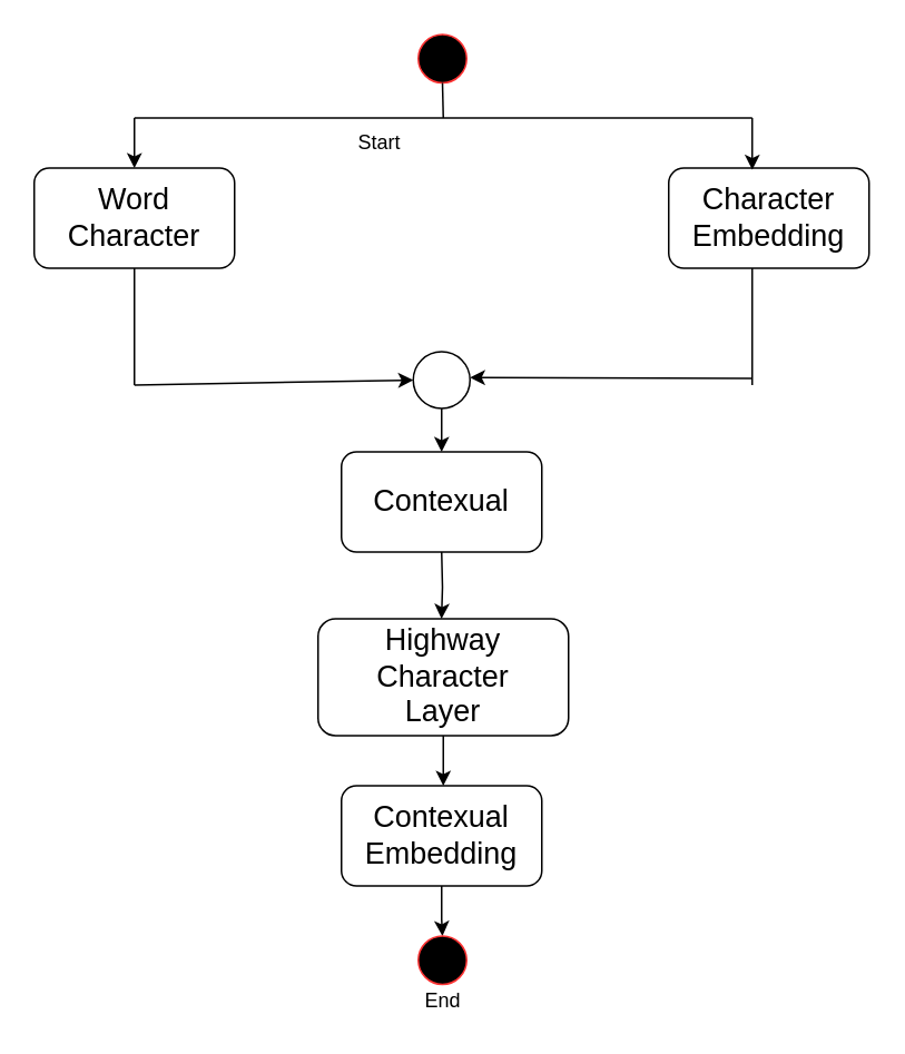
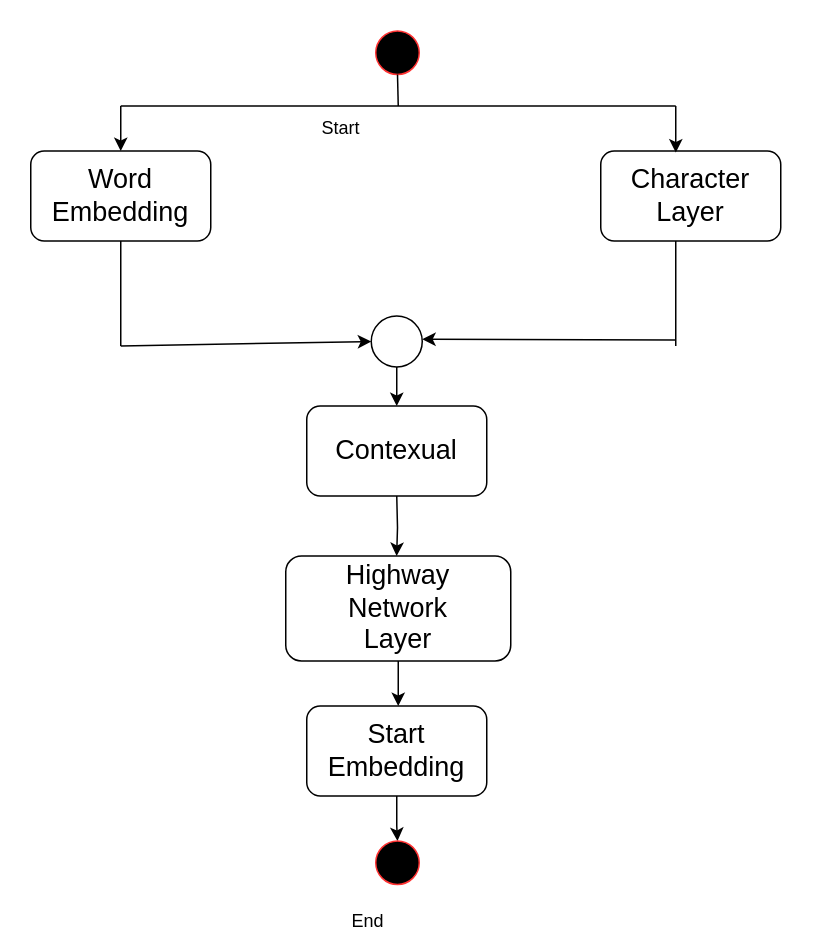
- <mxCell id="3" value="&lt;div&gt;&lt;font style=&quot;font-size: 18px&quot;&gt;Word&lt;/font&gt;&lt;/div&gt;&lt;div&gt;&lt;font style=&quot;font-size: 18px&quot;&gt;Character&lt;/font&gt;&lt;br&gt;&lt;/div&gt;" style="rounded=1;whiteSpace=wrap;html=1;strokeColor=#000000;fillColor=#FFFFFF;" parent="1" vertex="1"><mxGeometry x="20" y="100" width="120" height="60" as="geometry" /></mxCell>
+ <mxCell id="3" value="&lt;div&gt;&lt;font style=&quot;font-size: 18px&quot;&gt;Word&lt;/font&gt;&lt;/div&gt;&lt;div&gt;&lt;font style=&quot;font-size: 18px&quot;&gt;Embedding&lt;/font&gt;&lt;br&gt;&lt;/div&gt;" style="rounded=1;whiteSpace=wrap;html=1;strokeColor=#000000;fillColor=#FFFFFF;" parent="1" vertex="1"><mxGeometry x="20" y="100" width="120" height="60" as="geometry" /></mxCell>
- <mxCell id="4" value="&lt;div&gt;&lt;font style=&quot;font-size: 18px&quot;&gt;Character&lt;/font&gt;&lt;/div&gt;&lt;div&gt;&lt;font style=&quot;font-size: 18px&quot;&gt;Embedding&lt;/font&gt;&lt;br&gt;&lt;/div&gt;" style="rounded=1;whiteSpace=wrap;html=1;strokeColor=#000000;fillColor=#FFFFFF;" parent="1" vertex="1"><mxGeometry x="400" y="100" width="120" height="60" as="geometry" /></mxCell>
+ <mxCell id="4" value="&lt;div&gt;&lt;font style=&quot;font-size: 18px&quot;&gt;Character&lt;/font&gt;&lt;/div&gt;&lt;div&gt;&lt;font style=&quot;font-size: 18px&quot;&gt;Layer&lt;/font&gt;&lt;br&gt;&lt;/div&gt;" style="rounded=1;whiteSpace=wrap;html=1;strokeColor=#000000;fillColor=#FFFFFF;" parent="1" vertex="1"><mxGeometry x="400" y="100" width="120" height="60" as="geometry" /></mxCell>
- <mxCell id="17" value="&lt;div&gt;&lt;font style=&quot;font-size: 18px&quot;&gt;Highway&lt;/font&gt;&lt;/div&gt;&lt;div&gt;&lt;font style=&quot;font-size: 18px&quot;&gt;Character&lt;/font&gt;&lt;/div&gt;&lt;div&gt;&lt;font style=&quot;font-size: 18px&quot;&gt;Layer&lt;/font&gt;&lt;br&gt;&lt;/div&gt;" style="rounded=1;whiteSpace=wrap;html=1;strokeColor=#000000;fillColor=#FFFFFF;" parent="1" vertex="1"><mxGeometry x="190" y="370" width="150" height="70" as="geometry" /></mxCell>
+ <mxCell id="17" value="&lt;div&gt;&lt;font style=&quot;font-size: 18px&quot;&gt;Highway&lt;/font&gt;&lt;/div&gt;&lt;div&gt;&lt;font style=&quot;font-size: 18px&quot;&gt;Network&lt;/font&gt;&lt;/div&gt;&lt;div&gt;&lt;font style=&quot;font-size: 18px&quot;&gt;Layer&lt;/font&gt;&lt;br&gt;&lt;/div&gt;" style="rounded=1;whiteSpace=wrap;html=1;strokeColor=#000000;fillColor=#FFFFFF;" parent="1" vertex="1"><mxGeometry x="190" y="370" width="150" height="70" as="geometry" /></mxCell>
- <mxCell id="19" value="&lt;div&gt;&lt;font style=&quot;font-size: 18px&quot;&gt;Contexual&lt;/font&gt;&lt;/div&gt;&lt;div&gt;&lt;font style=&quot;font-size: 18px&quot;&gt;Embedding&lt;/font&gt;&lt;br&gt;&lt;/div&gt;" style="rounded=1;whiteSpace=wrap;html=1;strokeColor=#000000;fillColor=#FFFFFF;" parent="1" vertex="1"><mxGeometry x="204" y="470" width="120" height="60" as="geometry" /></mxCell>
+ <mxCell id="19" value="&lt;div&gt;&lt;font style=&quot;font-size: 18px&quot;&gt;Start&lt;/font&gt;&lt;/div&gt;&lt;div&gt;&lt;font style=&quot;font-size: 18px&quot;&gt;Embedding&lt;/font&gt;&lt;br&gt;&lt;/div&gt;" style="rounded=1;whiteSpace=wrap;html=1;strokeColor=#000000;fillColor=#FFFFFF;" parent="1" vertex="1"><mxGeometry x="204" y="470" width="120" height="60" as="geometry" /></mxCell>
- <mxCell id="23" value="End" style="text;html=1;strokeColor=none;fillColor=none;align=center;verticalAlign=middle;whiteSpace=wrap;rounded=0;" parent="1" vertex="1"><mxGeometry x="245" y="589" width="40" height="20" as="geometry" /></mxCell>
+ <mxCell id="23" value="End" style="text;html=1;strokeColor=none;fillColor=none;align=center;verticalAlign=middle;whiteSpace=wrap;rounded=0;" parent="1" vertex="1"><mxGeometry x="225" y="604" width="40" height="20" as="geometry" /></mxCell>
